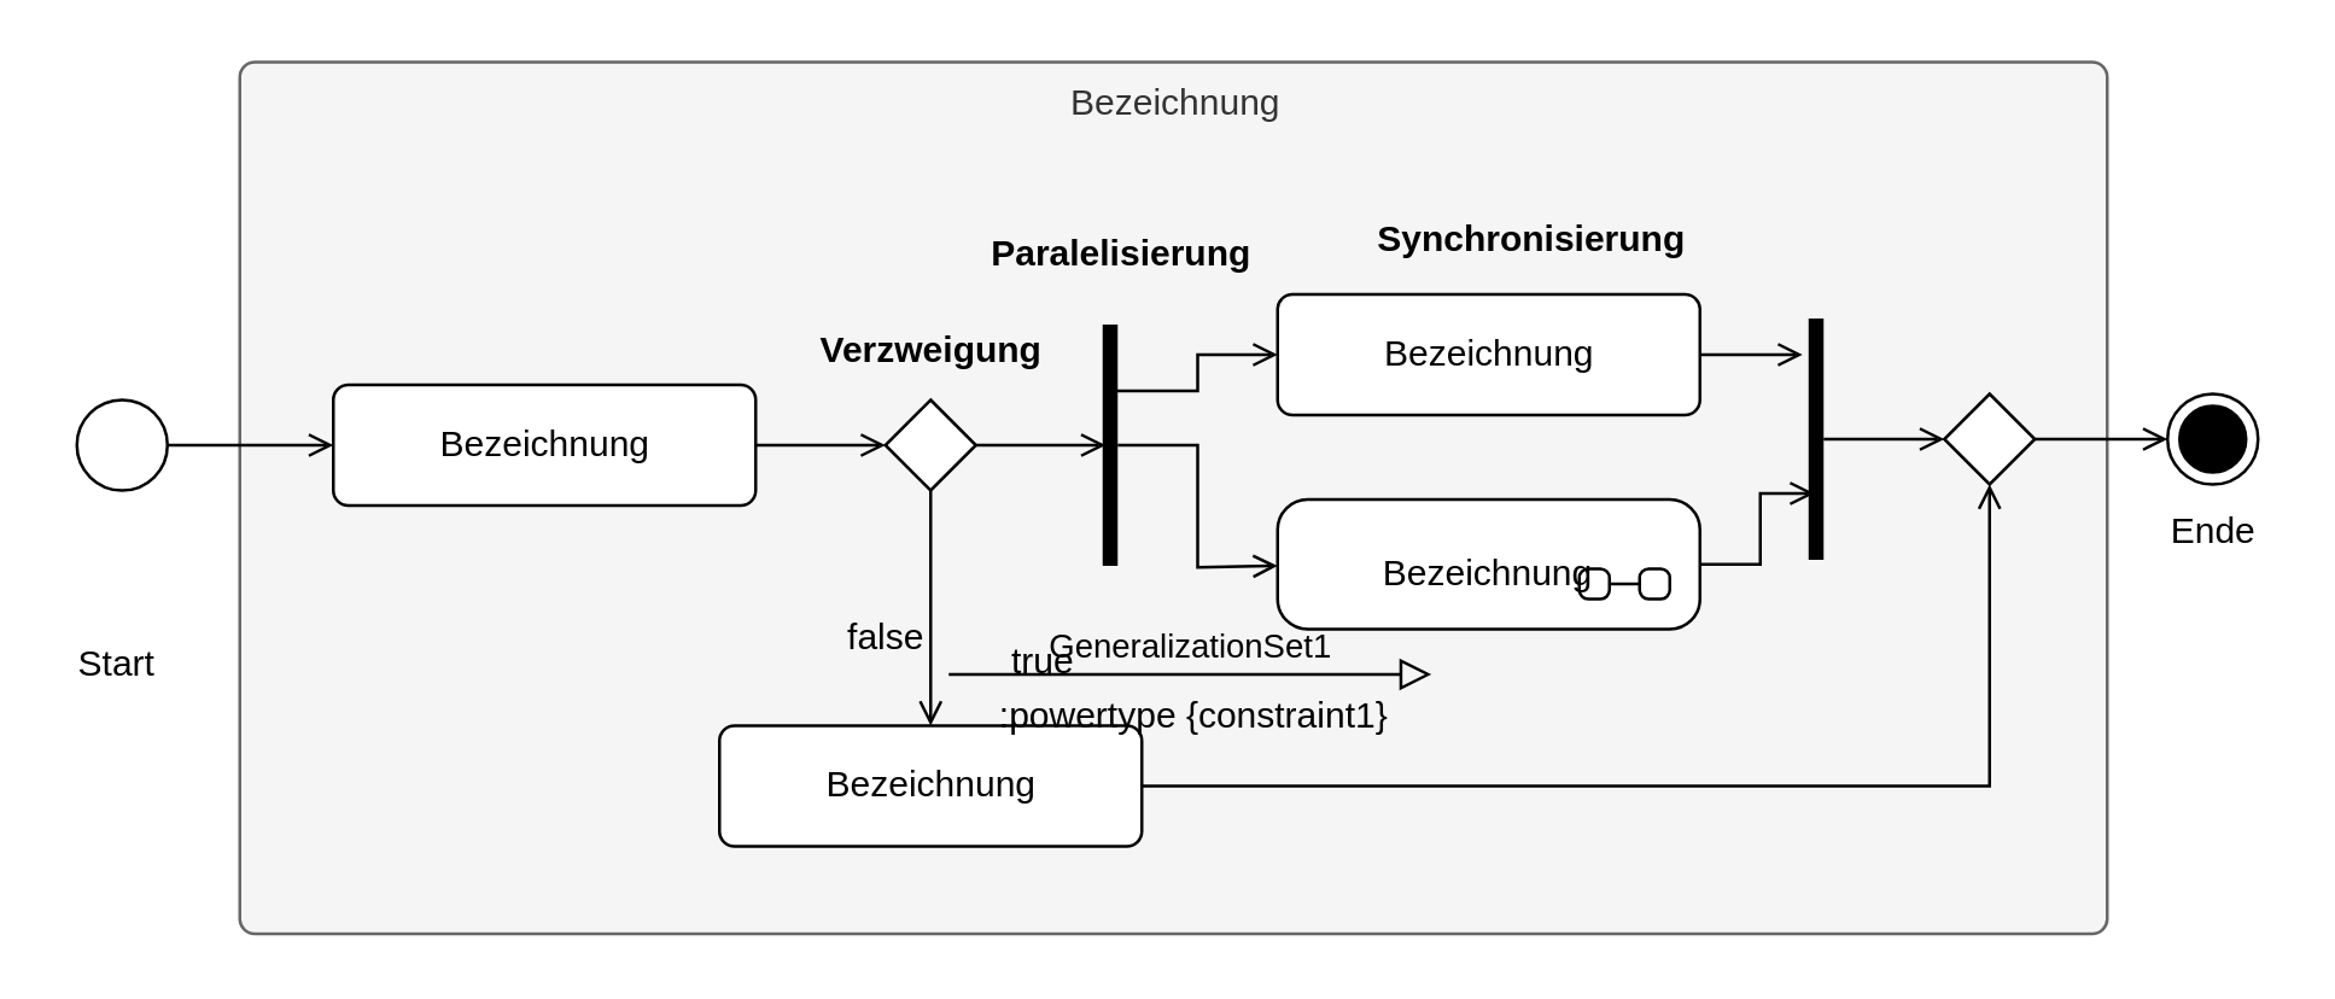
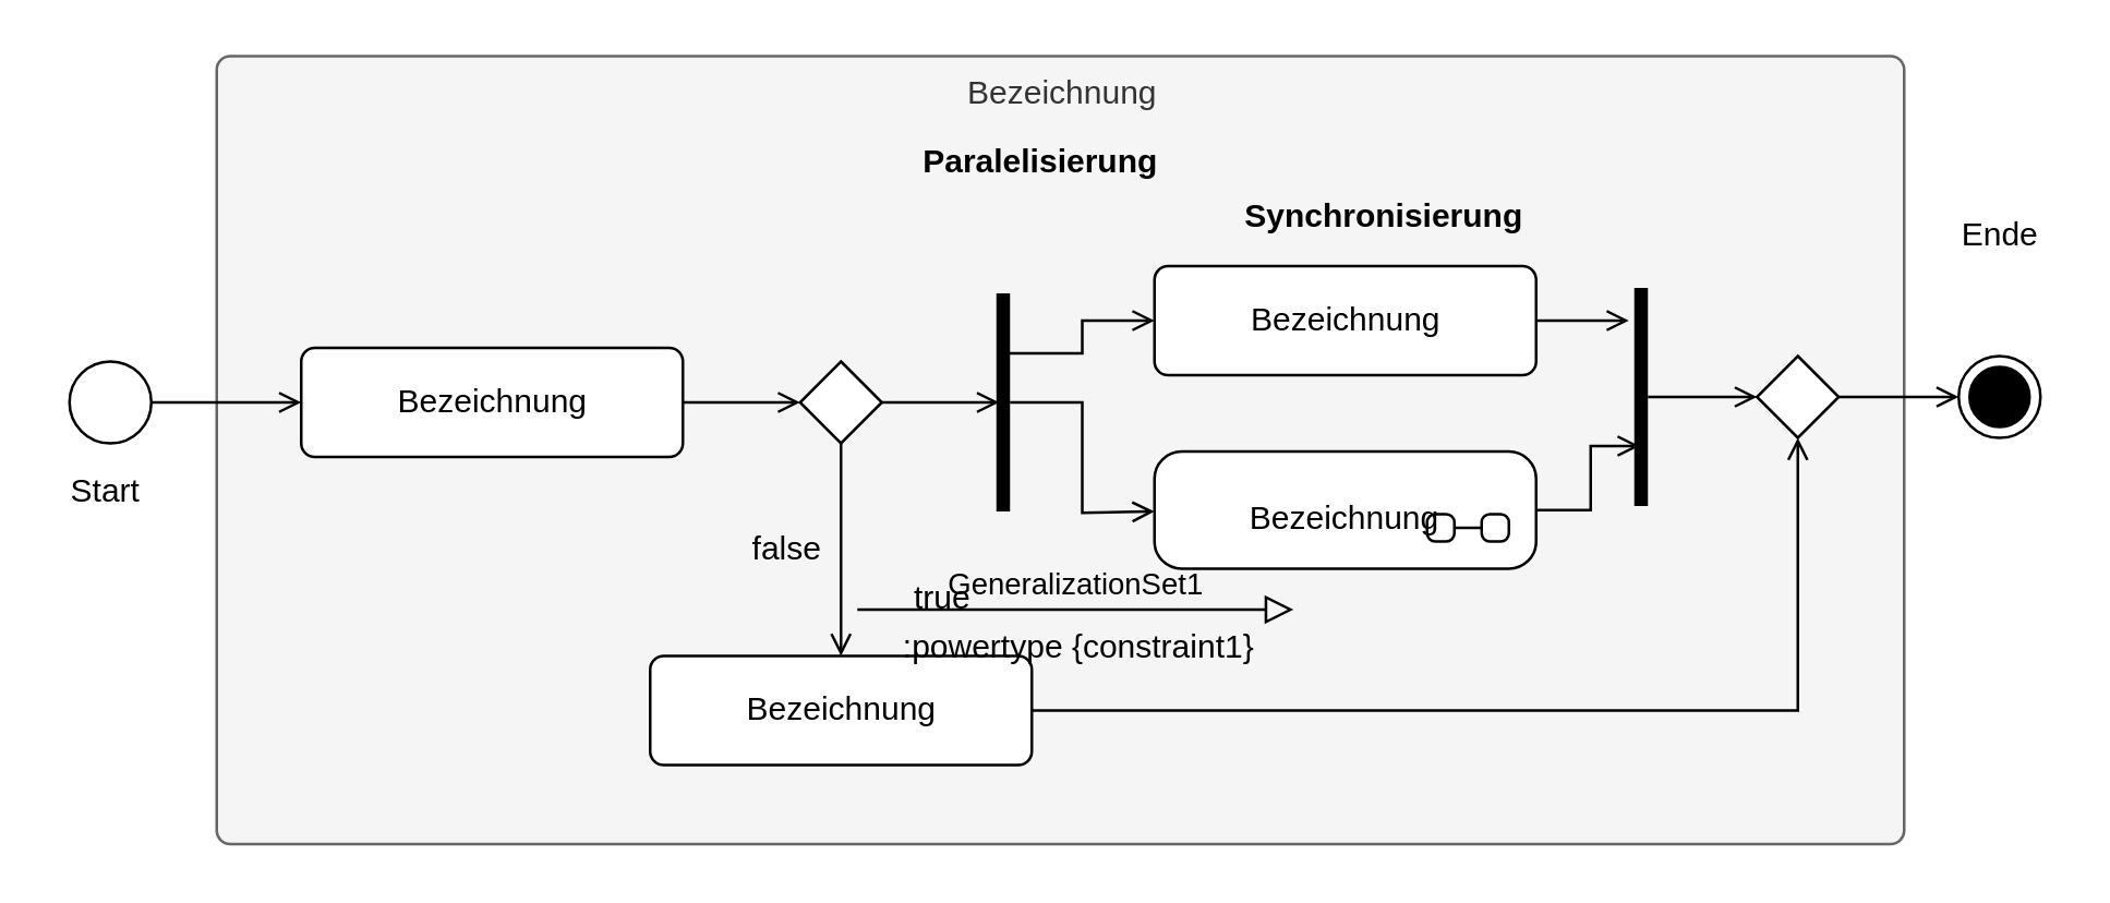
- <mxCell id="29" value="Paralelisierung" style="text;html=1;align=center;verticalAlign=middle;resizable=0;points=[];autosize=1;strokeColor=none;fillColor=none;fontStyle=1" vertex="1" parent="1"><mxGeometry x="323" y="75" width="96" height="18" as="geometry" /></mxCell>
+ <mxCell id="29" value="Paralelisierung" style="text;html=1;align=center;verticalAlign=middle;resizable=0;points=[];autosize=1;strokeColor=none;fillColor=none;fontStyle=1" vertex="1" parent="1"><mxGeometry x="333" y="50" width="96" height="18" as="geometry" /></mxCell>
- <mxCell id="28" value="Verzweigung" style="text;html=1;align=center;verticalAlign=middle;resizable=0;points=[];autosize=1;strokeColor=none;fillColor=none;fontStyle=1" vertex="1" parent="1"><mxGeometry x="266.5" y="107" width="83" height="18" as="geometry" /></mxCell>
- <mxCell id="7" value="Ende" style="text;html=1;align=center;verticalAlign=middle;resizable=0;points=[];autosize=1;strokeColor=none;fillColor=none;" vertex="1" parent="1"><mxGeometry x="714" y="167" width="38" height="18" as="geometry" /></mxCell>
+ <mxCell id="7" value="Ende" style="text;html=1;align=center;verticalAlign=middle;resizable=0;points=[];autosize=1;strokeColor=none;fillColor=none;" vertex="1" parent="1"><mxGeometry x="714" y="77" width="38" height="18" as="geometry" /></mxCell>
- <mxCell id="26" value="false" style="text;html=1;align=center;verticalAlign=middle;resizable=0;points=[];autosize=1;strokeColor=none;fillColor=none;" vertex="1" parent="1"><mxGeometry x="275" y="202" width="35" height="18" as="geometry" /></mxCell>
+ <mxCell id="26" value="false" style="text;html=1;align=center;verticalAlign=middle;resizable=0;points=[];autosize=1;strokeColor=none;fillColor=none;" vertex="1" parent="1"><mxGeometry x="270" y="192" width="35" height="18" as="geometry" /></mxCell>
- <mxCell id="5" value="Start" style="text;html=1;align=center;verticalAlign=middle;resizable=0;points=[];autosize=1;strokeColor=none;fillColor=none;" vertex="1" parent="1"><mxGeometry x="20" y="211" width="35" height="18" as="geometry" /></mxCell>
+ <mxCell id="5" value="Start" style="text;html=1;align=center;verticalAlign=middle;resizable=0;points=[];autosize=1;strokeColor=none;fillColor=none;" vertex="1" parent="1"><mxGeometry x="20" y="171" width="35" height="18" as="geometry" /></mxCell>
